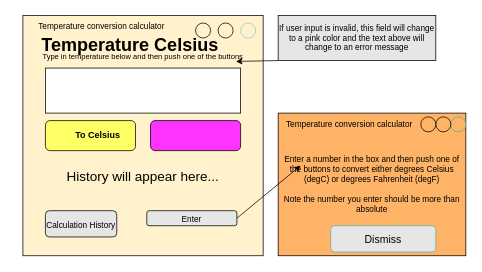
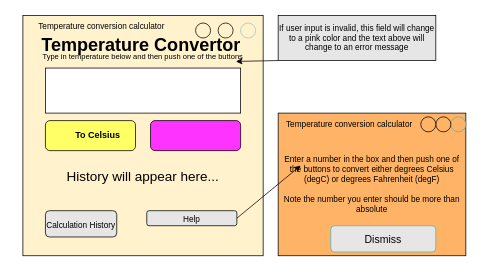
- <mxCell id="11" value="&lt;h1&gt;Temperature Celsius&lt;/h1&gt;" style="text;html=1;strokeColor=none;fillColor=none;spacing=5;spacingTop=-20;whiteSpace=wrap;overflow=hidden;rounded=0;" vertex="1" parent="1"><mxGeometry x="50" y="40" width="280" height="40" as="geometry" /></mxCell>
+ <mxCell id="11" value="&lt;h1&gt;Temperature Convertor&lt;/h1&gt;" style="text;html=1;strokeColor=none;fillColor=none;spacing=5;spacingTop=-20;whiteSpace=wrap;overflow=hidden;rounded=0;" vertex="1" parent="1"><mxGeometry x="50" y="40" width="280" height="40" as="geometry" /></mxCell>
- <mxCell id="13" value="&lt;font style=&quot;font-size: 11px;&quot;&gt;Enter&lt;/font&gt;" style="rounded=1;whiteSpace=wrap;html=1;fontSize=18;strokeColor=#000000;fillColor=#E6E6E6;" vertex="1" parent="1"><mxGeometry x="195" y="280" width="120" height="20" as="geometry" /></mxCell>
+ <mxCell id="13" value="&lt;font style=&quot;font-size: 11px;&quot;&gt;Help&lt;/font&gt;" style="rounded=1;whiteSpace=wrap;html=1;fontSize=18;strokeColor=#000000;fillColor=#E6E6E6;" vertex="1" parent="1"><mxGeometry x="195" y="280" width="120" height="20" as="geometry" /></mxCell>
